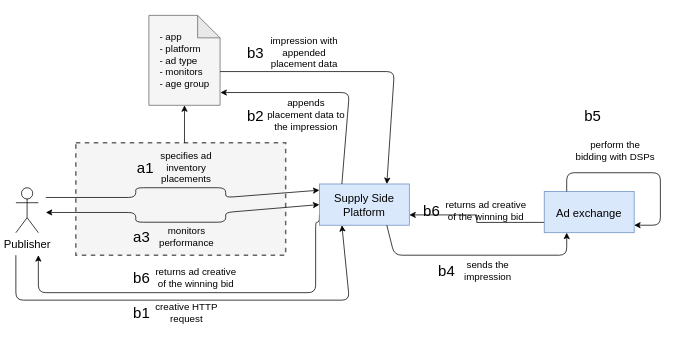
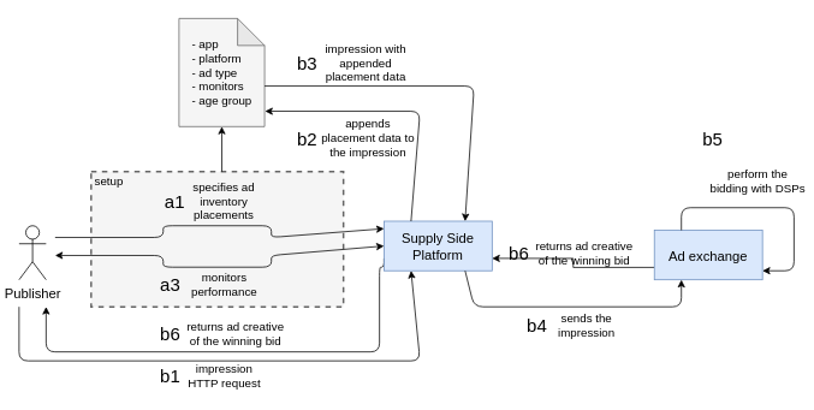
+ <mxCell id="19" value="setup" style="text;html=1;strokeColor=none;fillColor=none;align=center;verticalAlign=middle;whiteSpace=wrap;rounded=0;fontSize=13;" vertex="1" parent="1"><mxGeometry x="100" y="190" width="40" height="20" as="geometry" /></mxCell>
- <mxCell id="26" value="perform the bidding with DSPs" style="text;html=1;strokeColor=none;fillColor=none;align=center;verticalAlign=middle;whiteSpace=wrap;rounded=0;dashed=1;fontSize=13;" vertex="1" parent="1"><mxGeometry x="765" y="190" width="110" height="20" as="geometry" /></mxCell>
+ <mxCell id="26" value="perform the bidding with DSPs" style="text;html=1;strokeColor=none;fillColor=none;align=center;verticalAlign=middle;whiteSpace=wrap;rounded=0;dashed=1;fontSize=13;" vertex="1" parent="1"><mxGeometry x="785" y="190" width="110" height="20" as="geometry" /></mxCell>
- <mxCell id="35" value="creative HTTP request" style="text;html=1;strokeColor=none;fillColor=none;align=center;verticalAlign=middle;whiteSpace=wrap;rounded=0;dashed=1;fontSize=13;" vertex="1" parent="1"><mxGeometry x="197.5" y="400" width="100" height="32.5" as="geometry" /></mxCell>
+ <mxCell id="35" value="impression HTTP request" style="text;html=1;strokeColor=none;fillColor=none;align=center;verticalAlign=middle;whiteSpace=wrap;rounded=0;dashed=1;fontSize=13;" vertex="1" parent="1"><mxGeometry x="197.5" y="400" width="100" height="32.5" as="geometry" /></mxCell>
